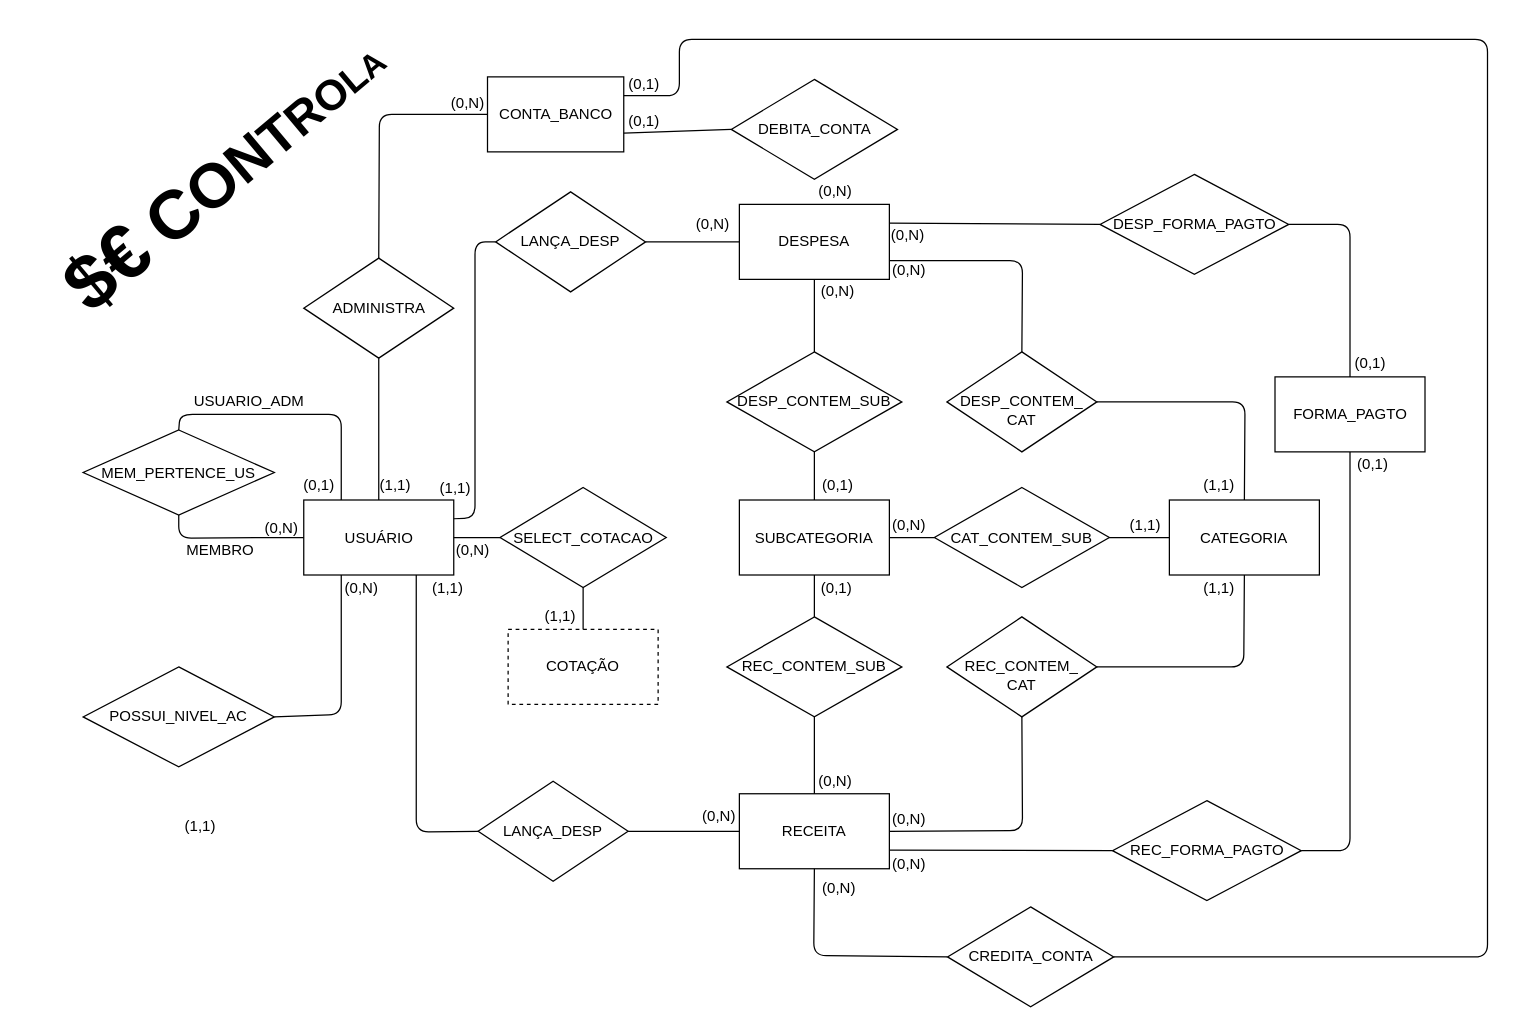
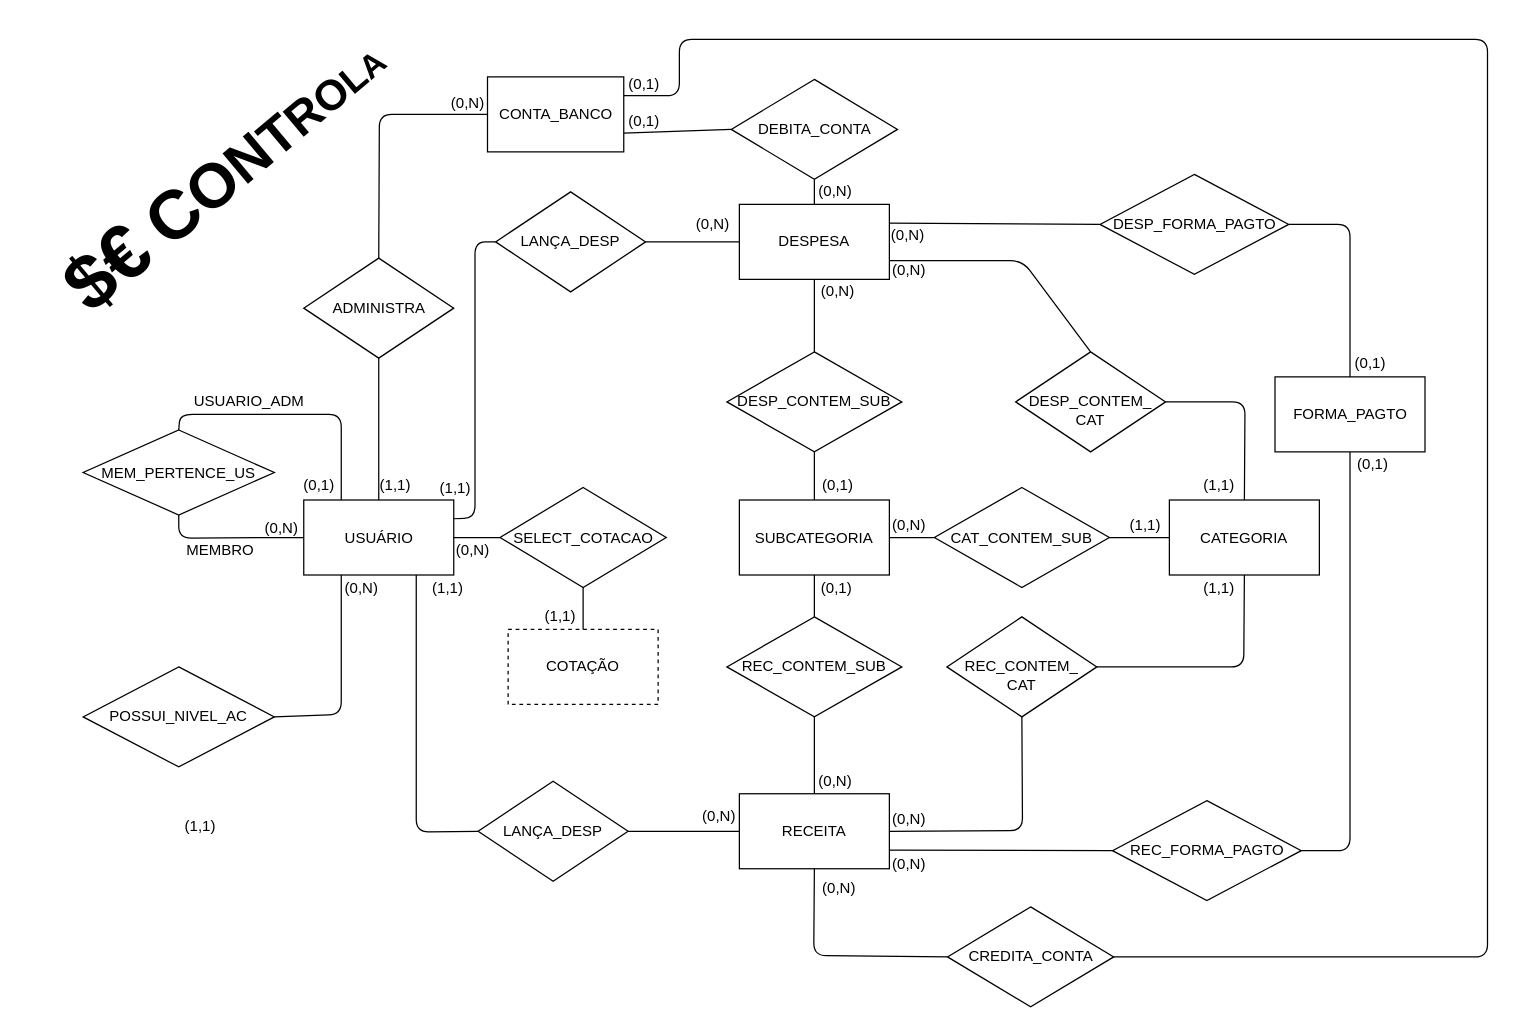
+ <mxCell id="80" value="" style="endArrow=none;html=1;entryX=0.5;entryY=1;entryDx=0;entryDy=0;exitX=0.5;exitY=0;exitDx=0;exitDy=0;" edge="1" parent="1" source="5" target="55"><mxGeometry width="50" height="50" relative="1" as="geometry"><mxPoint x="651.5" y="150" as="sourcePoint" /><mxPoint x="661.333" y="222" as="targetPoint" /></mxGeometry></mxCell>
- <mxCell id="7" value="&lt;br&gt;DESP_CONTEM_ CAT" style="rhombus;whiteSpace=wrap;html=1;" parent="1" vertex="1"><mxGeometry x="757" y="270" width="120" height="80" as="geometry" /></mxCell>
+ <mxCell id="7" value="&lt;br&gt;DESP_CONTEM_ CAT" style="rhombus;whiteSpace=wrap;html=1;" parent="1" vertex="1"><mxGeometry x="812" y="270" width="120" height="80" as="geometry" /></mxCell>
